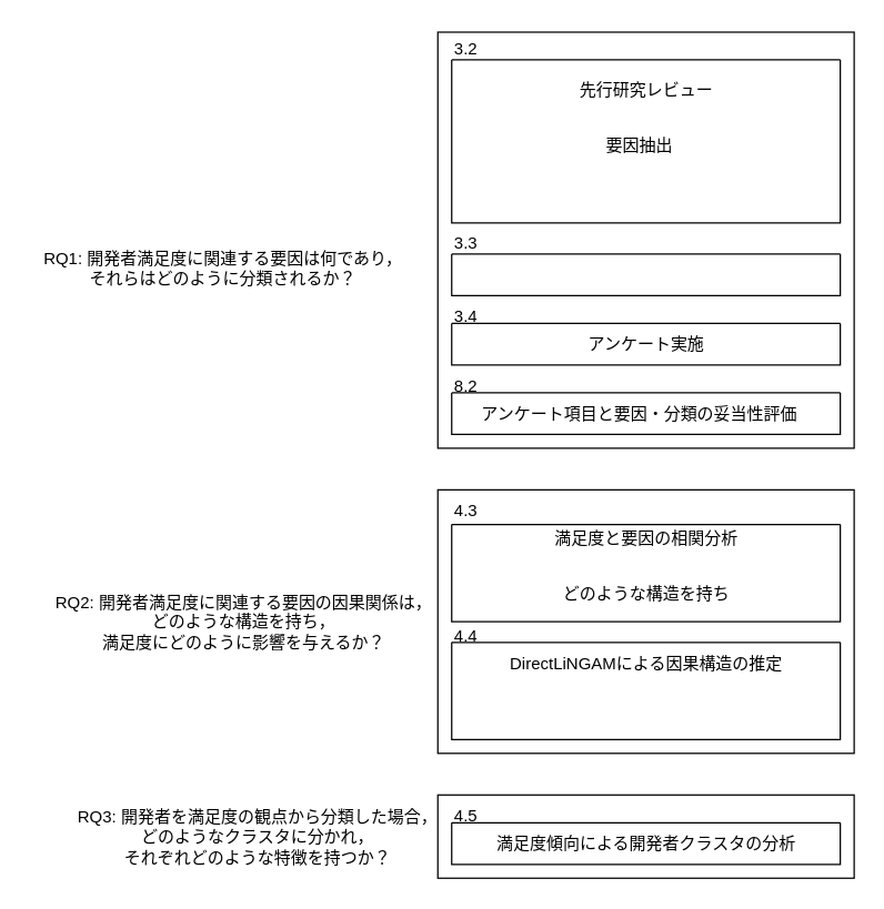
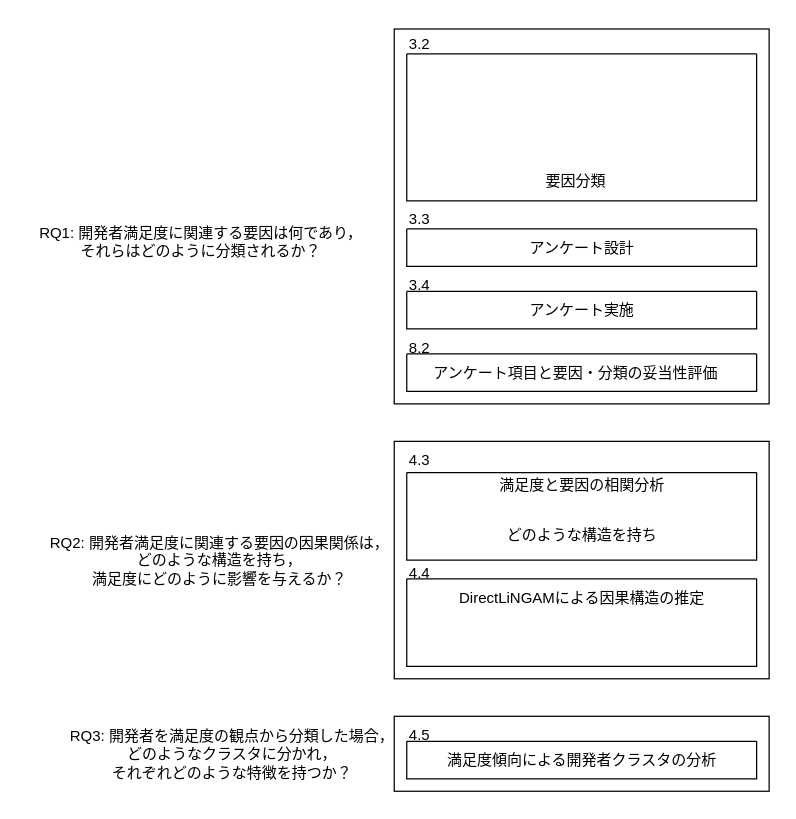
- <mxCell id="5" value="先行研究レビュー" style="text;html=1;align=center;verticalAlign=middle;resizable=0;points=[];autosize=1;strokeColor=none;fillColor=none;" vertex="1" parent="1"><mxGeometry x="405" y="50" width="120" height="30" as="geometry" /></mxCell>
- <mxCell id="6" value="要因抽出" style="text;html=1;align=center;verticalAlign=middle;resizable=0;points=[];autosize=1;strokeColor=none;fillColor=none;" vertex="1" parent="1"><mxGeometry x="425" y="90" width="70" height="30" as="geometry" /></mxCell>
+ <mxCell id="7" value="要因分類" style="text;html=1;align=center;verticalAlign=middle;resizable=0;points=[];autosize=1;strokeColor=none;fillColor=none;" vertex="1" parent="1"><mxGeometry x="425" y="130" width="70" height="30" as="geometry" /></mxCell>
+ <mxCell id="8" value="アンケート設計" style="text;html=1;align=center;verticalAlign=middle;resizable=0;points=[];autosize=1;strokeColor=none;fillColor=none;" vertex="1" parent="1"><mxGeometry x="410" y="182.5" width="110" height="30" as="geometry" /></mxCell>
